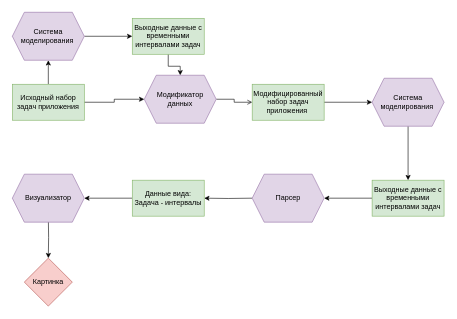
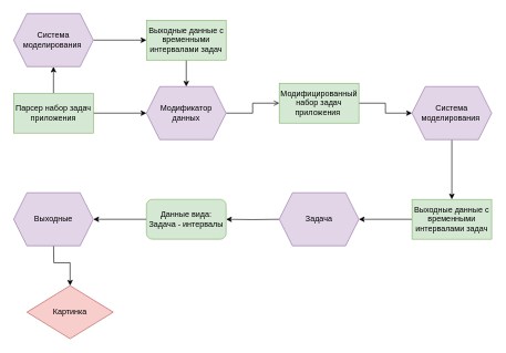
- <mxCell id="23" value="&amp;nbsp;Модификатор&amp;nbsp;&lt;br style=&quot;border-color: var(--border-color);&quot;&gt;&lt;span style=&quot;border-color: var(--border-color);&quot;&gt;данных&lt;/span&gt;" style="shape=hexagon;perimeter=hexagonPerimeter2;whiteSpace=wrap;html=1;fixedSize=1;fillColor=#e1d5e7;strokeColor=#9673a6;" vertex="1" parent="1"><mxGeometry x="240" y="125" width="120" height="80" as="geometry" /></mxCell>
+ <mxCell id="23" value="&amp;nbsp;Модификатор&amp;nbsp;&lt;br style=&quot;border-color: var(--border-color);&quot;&gt;&lt;span style=&quot;border-color: var(--border-color);&quot;&gt;данных&lt;/span&gt;" style="shape=hexagon;perimeter=hexagonPerimeter2;whiteSpace=wrap;html=1;fixedSize=1;fillColor=#e1d5e7;strokeColor=#9673a6;" vertex="1" parent="1"><mxGeometry x="220" y="130" width="120" height="80" as="geometry" /></mxCell>
- <mxCell id="4" value="Исходный набор задач приложения" style="rounded=0;whiteSpace=wrap;html=1;fillColor=#d5e8d4;strokeColor=#82b366;shadow=0;glass=0;" parent="1" vertex="1"><mxGeometry x="20" y="140" width="120" height="60" as="geometry" /></mxCell>
+ <mxCell id="4" value="Парсер набор задач приложения" style="rounded=0;whiteSpace=wrap;html=1;fillColor=#d5e8d4;strokeColor=#82b366;shadow=0;glass=0;" parent="1" vertex="1"><mxGeometry x="20" y="140" width="120" height="60" as="geometry" /></mxCell>
- <mxCell id="6" value="Модифицированный набор задач приложения&amp;nbsp;" style="whiteSpace=wrap;html=1;fillColor=#d5e8d4;strokeColor=#82b366;" parent="1" vertex="1"><mxGeometry x="420" y="140" width="120" height="60" as="geometry" /></mxCell>
+ <mxCell id="6" value="Модифицированный набор задач приложения&amp;nbsp;" style="whiteSpace=wrap;html=1;fillColor=#d5e8d4;strokeColor=#82b366;" parent="1" vertex="1"><mxGeometry x="420" y="125" width="120" height="60" as="geometry" /></mxCell>
- <mxCell id="17" value="Визуализатор" style="shape=hexagon;perimeter=hexagonPerimeter2;whiteSpace=wrap;html=1;fixedSize=1;fillColor=#e1d5e7;strokeColor=#9673a6;" parent="1" vertex="1"><mxGeometry x="20" y="290" width="120" height="80" as="geometry" /></mxCell>
+ <mxCell id="17" value="Выходные" style="shape=hexagon;perimeter=hexagonPerimeter2;whiteSpace=wrap;html=1;fixedSize=1;fillColor=#e1d5e7;strokeColor=#9673a6;" parent="1" vertex="1"><mxGeometry x="20" y="290" width="120" height="80" as="geometry" /></mxCell>
- <mxCell id="13" value="Данные вида:&lt;br&gt;Задача - интервалы" style="whiteSpace=wrap;html=1;fillColor=#d5e8d4;strokeColor=#82b366;" parent="1" vertex="1"><mxGeometry x="220" y="300" width="120" height="60" as="geometry" /></mxCell>
+ <mxCell id="13" value="Данные вида:&lt;br&gt;Задача - интервалы" style="whiteSpace=wrap;html=1;fillColor=#d5e8d4;strokeColor=#82b366;rounded=1;" parent="1" vertex="1"><mxGeometry x="220" y="300" width="120" height="60" as="geometry" /></mxCell>
- <mxCell id="16" value="Парсер" style="shape=hexagon;perimeter=hexagonPerimeter2;whiteSpace=wrap;html=1;fixedSize=1;fillColor=#e1d5e7;strokeColor=#9673a6;" parent="1" vertex="1"><mxGeometry x="420" y="290" width="120" height="80" as="geometry" /></mxCell>
+ <mxCell id="16" value="Задача" style="shape=hexagon;perimeter=hexagonPerimeter2;whiteSpace=wrap;html=1;fixedSize=1;fillColor=#e1d5e7;strokeColor=#9673a6;" parent="1" vertex="1"><mxGeometry x="420" y="290" width="120" height="80" as="geometry" /></mxCell>
- <mxCell id="15" value="Картинка" style="rhombus;whiteSpace=wrap;html=1;fillColor=#f8cecc;strokeColor=#b85450;" parent="1" vertex="1"><mxGeometry x="40" y="430" width="80" height="80" as="geometry" /></mxCell>
+ <mxCell id="15" value="Картинка" style="rhombus;whiteSpace=wrap;html=1;fillColor=#f8cecc;strokeColor=#b85450;" parent="1" vertex="1"><mxGeometry x="40" y="430" width="130" height="80" as="geometry" /></mxCell>
